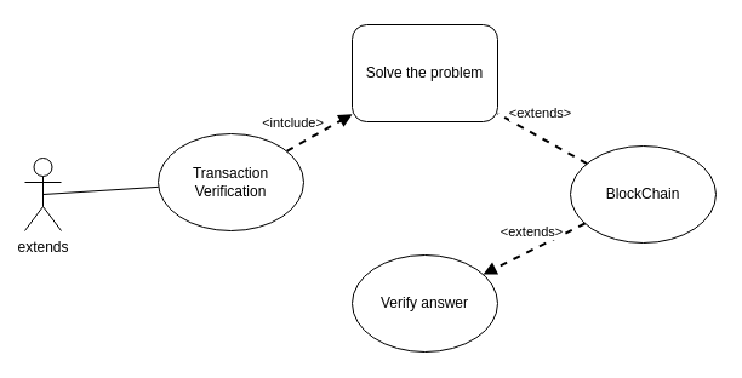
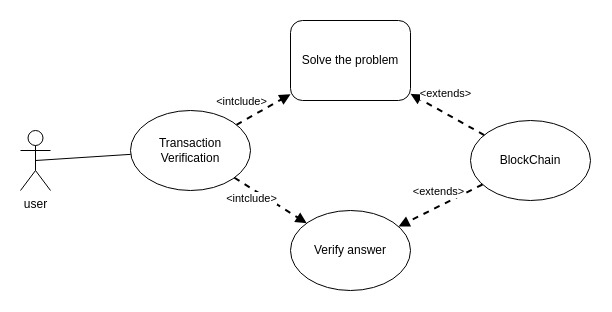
- <mxCell id="9" value="" style="endArrow=none;html=1;strokeWidth=2;rounded=0;jumpSize=10;jumpStyle=line;dashed=1;endFill=1;" edge="1" parent="1" source="3" target="7"><mxGeometry width="50" height="50" relative="1" as="geometry"><mxPoint x="532.696" y="158.144" as="sourcePoint" /><mxPoint x="357.304" y="121.856" as="targetPoint" /></mxGeometry></mxCell>
+ <mxCell id="9" value="" style="endArrow=block;html=1;strokeWidth=2;rounded=0;jumpSize=10;jumpStyle=line;dashed=1;endFill=1;" edge="1" parent="1" source="3" target="7"><mxGeometry width="50" height="50" relative="1" as="geometry"><mxPoint x="532.696" y="158.144" as="sourcePoint" /><mxPoint x="357.304" y="121.856" as="targetPoint" /></mxGeometry></mxCell>
+ <mxCell id="12" value="" style="endArrow=block;html=1;strokeWidth=2;rounded=0;jumpSize=10;jumpStyle=line;dashed=1;endFill=1;" edge="1" parent="1" source="6" target="11"><mxGeometry width="50" height="50" relative="1" as="geometry"><mxPoint x="243.914" y="142.743" as="sourcePoint" /><mxPoint x="316.228" y="97.358" as="targetPoint" /></mxGeometry></mxCell>
+ <mxCell id="13" value="&amp;lt;intclude&amp;gt;" style="edgeLabel;html=1;align=center;verticalAlign=middle;resizable=0;points=[];" connectable="0" vertex="1" parent="12"><mxGeometry x="0.167" y="1" relative="1" as="geometry"><mxPoint x="-26" y="-5" as="offset" /></mxGeometry></mxCell>
- <mxCell id="2" value="extends" style="shape=umlActor;verticalLabelPosition=bottom;verticalAlign=top;html=1;outlineConnect=0;" vertex="1" parent="1"><mxGeometry x="20" y="130" width="30" height="60" as="geometry" /></mxCell>
+ <mxCell id="2" value="user" style="shape=umlActor;verticalLabelPosition=bottom;verticalAlign=top;html=1;outlineConnect=0;" vertex="1" parent="1"><mxGeometry x="20" y="130" width="30" height="60" as="geometry" /></mxCell>
